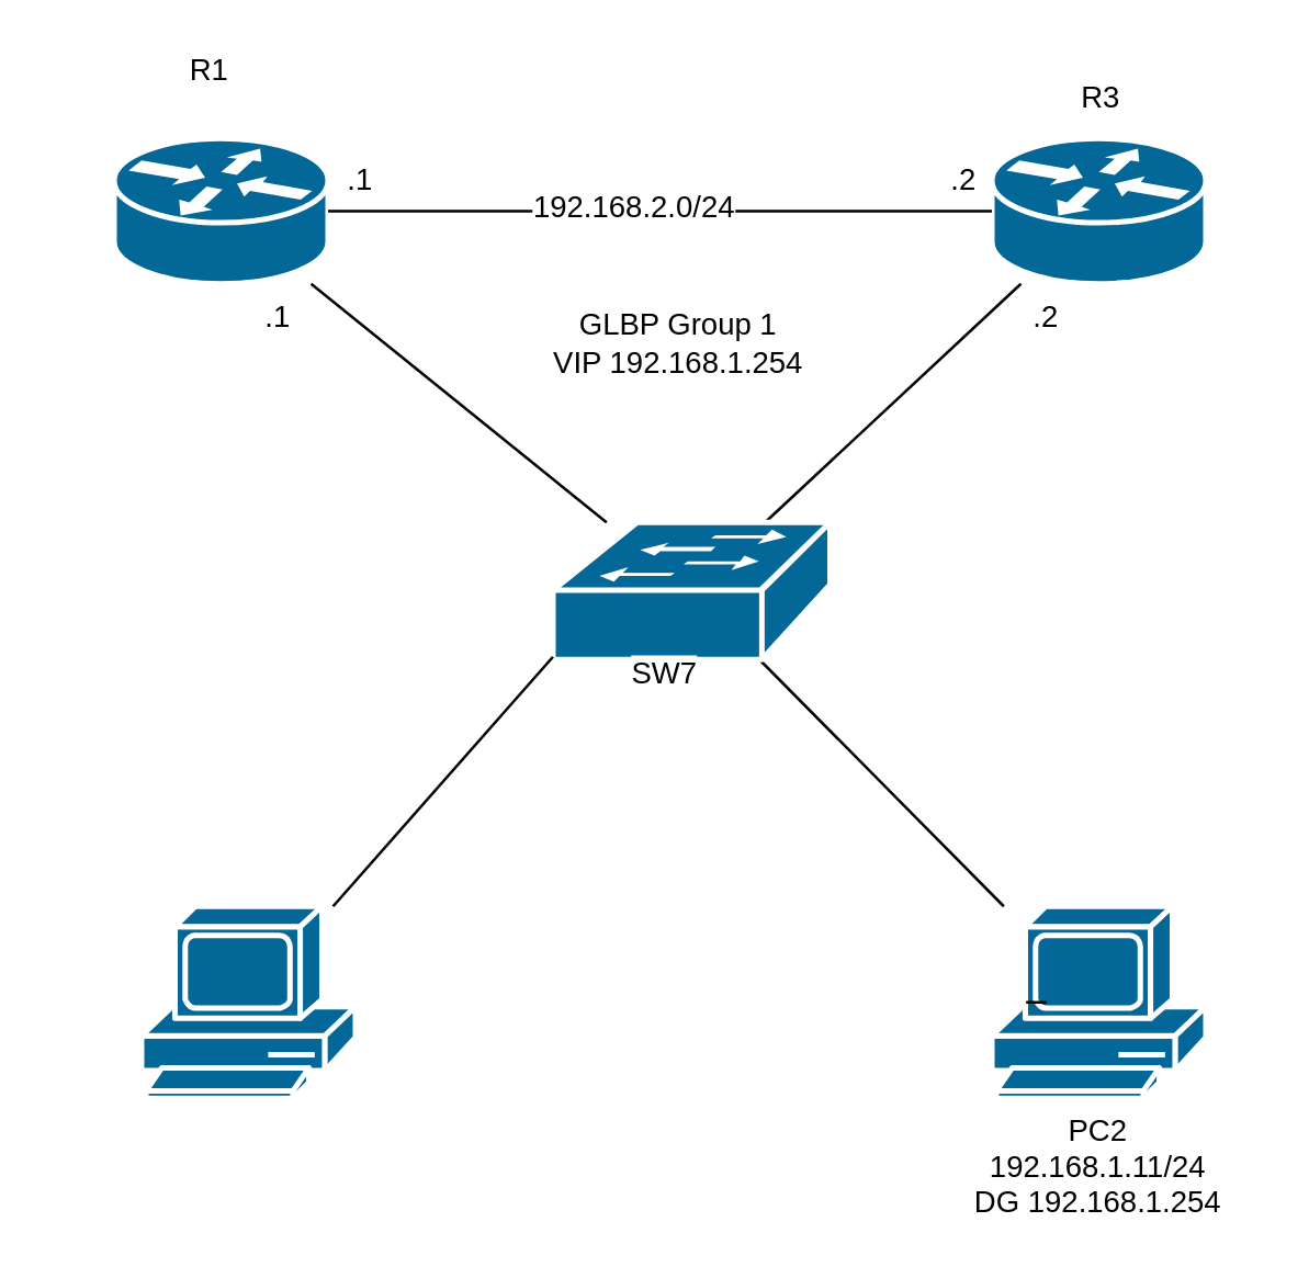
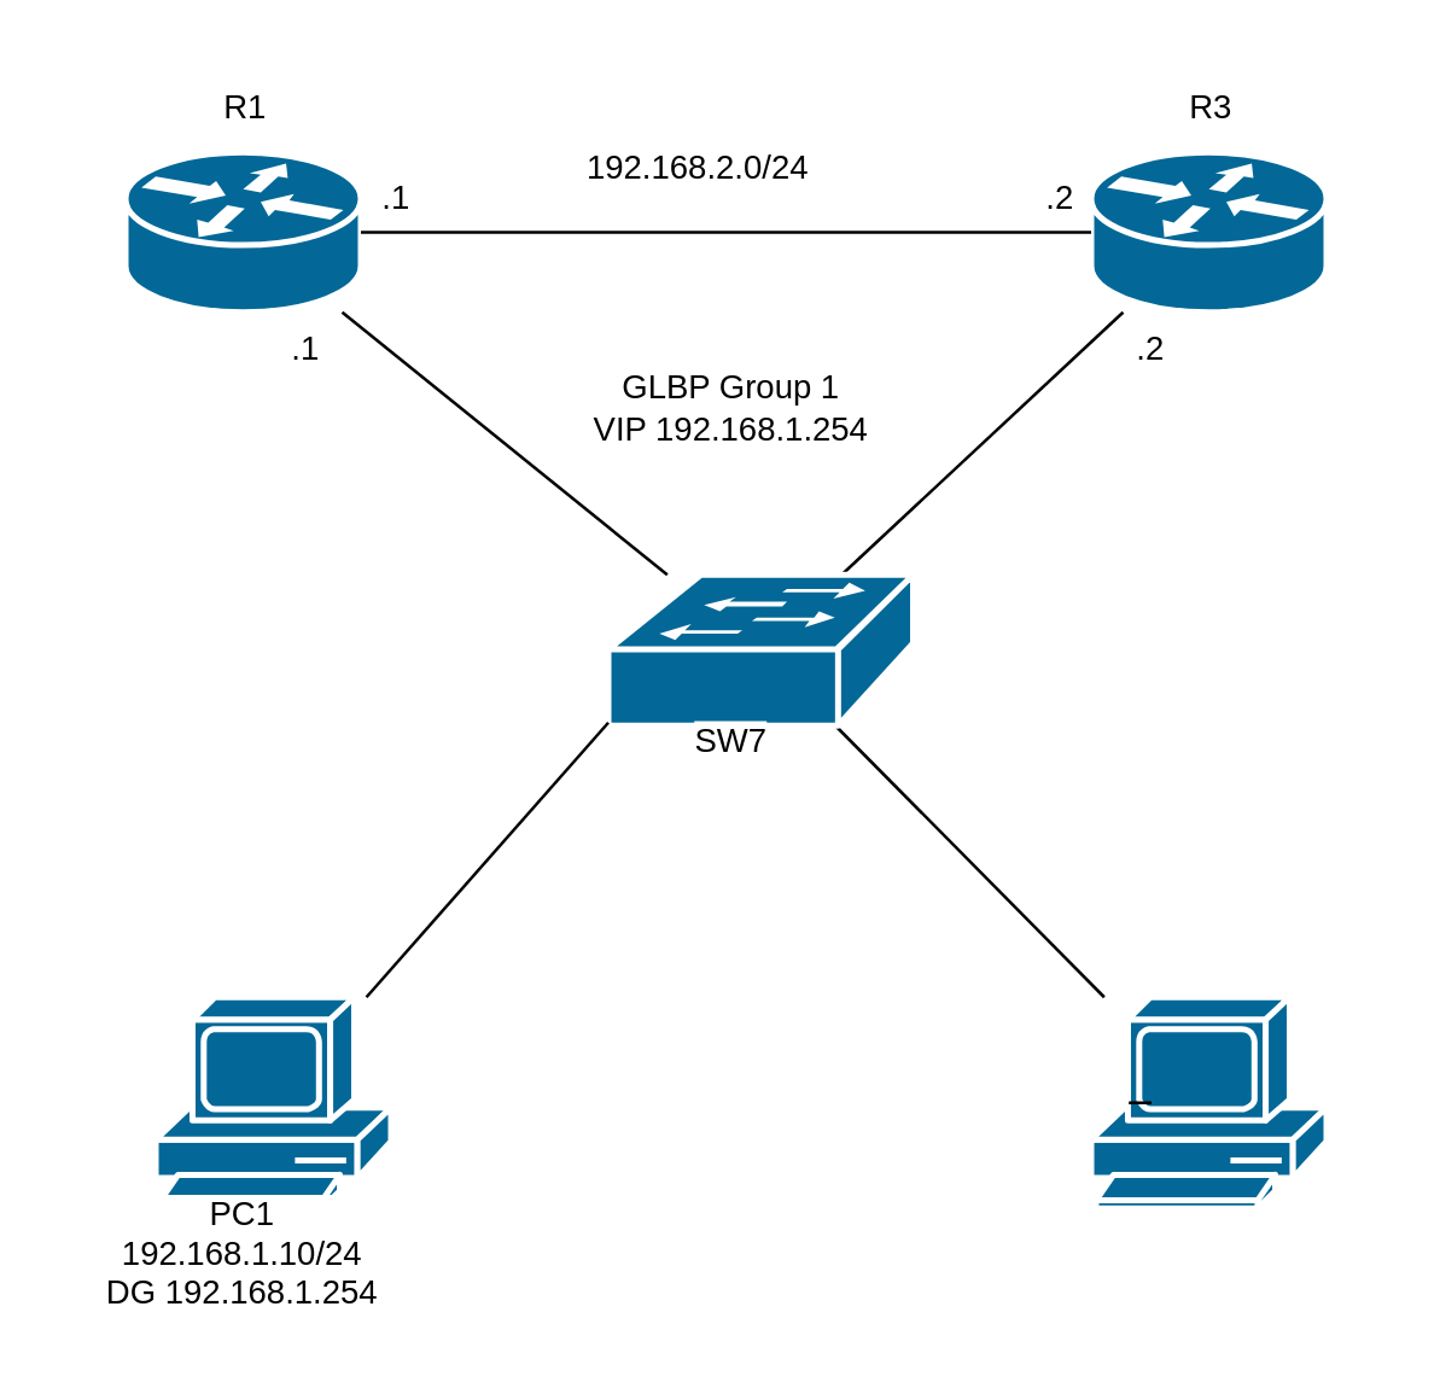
- <mxCell id="23" value="R1" style="text;strokeColor=none;align=center;fillColor=none;html=1;verticalAlign=middle;whiteSpace=wrap;rounded=0;fontFamily=Helvetica;fontSize=11;fontColor=default;labelBackgroundColor=default;" vertex="1" parent="1"><mxGeometry x="46" y="10" width="60" height="30" as="geometry" /></mxCell>
+ <mxCell id="23" value="R1" style="text;strokeColor=none;align=center;fillColor=none;html=1;verticalAlign=middle;whiteSpace=wrap;rounded=0;fontFamily=Helvetica;fontSize=11;fontColor=default;labelBackgroundColor=default;" vertex="1" parent="1"><mxGeometry x="51" y="20" width="60" height="30" as="geometry" /></mxCell>
- <mxCell id="13" value="192.168.2.0/24" style="text;strokeColor=none;align=center;fillColor=none;html=1;verticalAlign=middle;whiteSpace=wrap;rounded=0;fontFamily=Helvetica;fontSize=11;fontColor=default;labelBackgroundColor=default;" vertex="1" parent="1"><mxGeometry x="201" y="60" width="60" height="30" as="geometry" /></mxCell>
+ <mxCell id="13" value="192.168.2.0/24" style="text;strokeColor=none;align=center;fillColor=none;html=1;verticalAlign=middle;whiteSpace=wrap;rounded=0;fontFamily=Helvetica;fontSize=11;fontColor=default;labelBackgroundColor=default;" vertex="1" parent="1"><mxGeometry x="201" y="40" width="60" height="30" as="geometry" /></mxCell>
- <mxCell id="16" value="GLBP Group 1&lt;div&gt;VIP 192.168.1.254&lt;/div&gt;" style="text;strokeColor=none;align=center;fillColor=none;html=1;verticalAlign=middle;whiteSpace=wrap;rounded=0;fontFamily=Helvetica;fontSize=11;fontColor=default;labelBackgroundColor=default;" vertex="1" parent="1"><mxGeometry x="176.5" y="110" width="140" height="30" as="geometry" /></mxCell>
+ <mxCell id="16" value="GLBP Group 1&lt;div&gt;VIP 192.168.1.254&lt;/div&gt;" style="text;strokeColor=none;align=center;fillColor=none;html=1;verticalAlign=middle;whiteSpace=wrap;rounded=0;fontFamily=Helvetica;fontSize=11;fontColor=default;labelBackgroundColor=default;" vertex="1" parent="1"><mxGeometry x="171.5" y="120" width="140" height="30" as="geometry" /></mxCell>
+ <mxCell id="14" value="PC1&lt;div&gt;192.168.1.10/24&lt;/div&gt;&lt;div&gt;DG 192.168.1.254&lt;/div&gt;" style="text;strokeColor=none;align=center;fillColor=none;html=1;verticalAlign=middle;whiteSpace=wrap;rounded=0;fontFamily=Helvetica;fontSize=11;fontColor=default;labelBackgroundColor=default;" vertex="1" parent="1"><mxGeometry x="20" y="400" width="120" height="30" as="geometry" /></mxCell>
- <mxCell id="15" value="PC2&lt;div&gt;192.168.1.11/24&lt;/div&gt;&lt;div&gt;DG 192.168.1.254&lt;/div&gt;" style="text;strokeColor=none;align=center;fillColor=none;html=1;verticalAlign=middle;whiteSpace=wrap;rounded=0;fontFamily=Helvetica;fontSize=11;fontColor=default;labelBackgroundColor=default;" vertex="1" parent="1"><mxGeometry x="345" y="410" width="110" height="30" as="geometry" /></mxCell>
